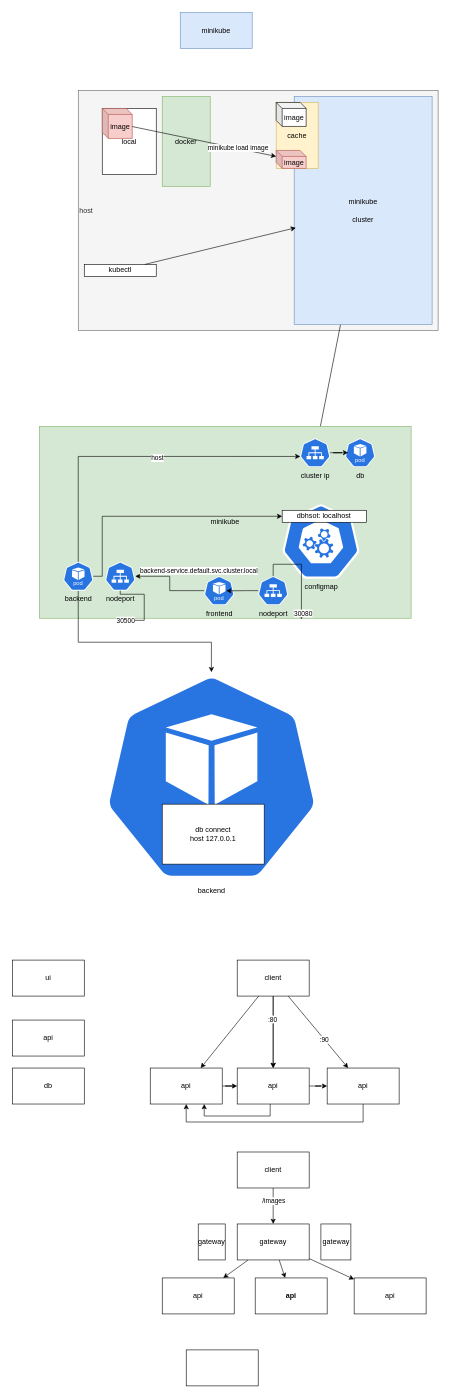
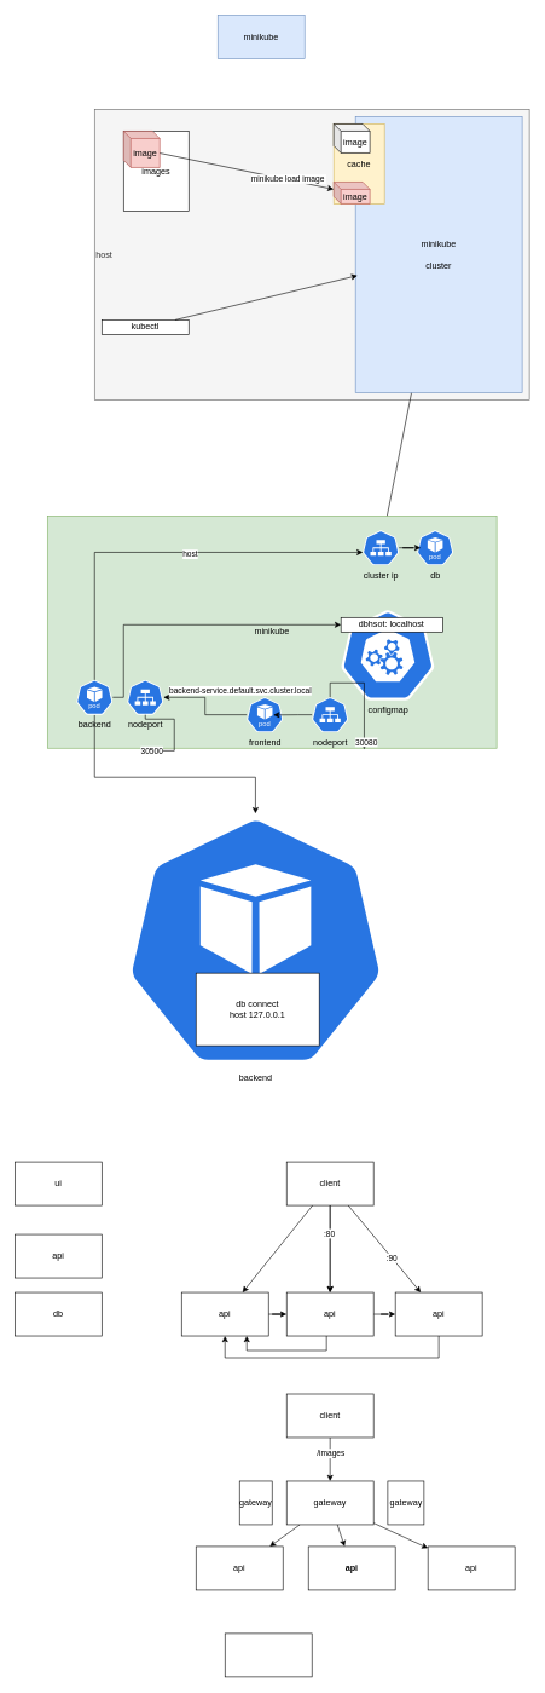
- <mxCell id="9" value="local" style="rounded=0;whiteSpace=wrap;html=1;" vertex="1" parent="1"><mxGeometry x="170" y="180" width="90" height="110" as="geometry" /></mxCell>
+ <mxCell id="9" value="images" style="rounded=0;whiteSpace=wrap;html=1;" vertex="1" parent="1"><mxGeometry x="170" y="180" width="90" height="110" as="geometry" /></mxCell>
- <mxCell id="4" value="docker" style="rounded=0;whiteSpace=wrap;html=1;fillColor=#d5e8d4;strokeColor=#82b366;" vertex="1" parent="1"><mxGeometry x="270" y="160" width="80" height="150" as="geometry" /></mxCell>
